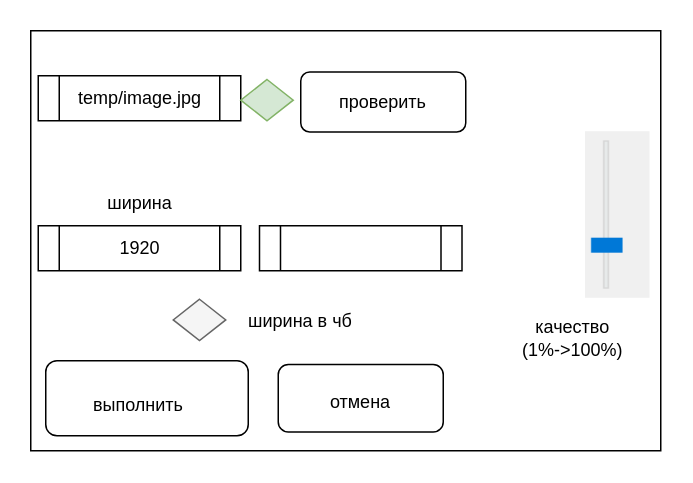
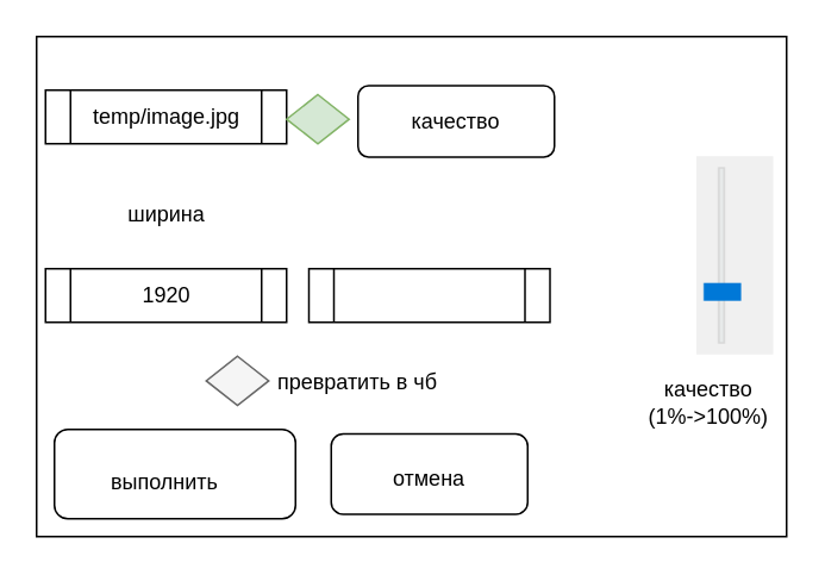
- <mxCell id="6" value="проверить" style="text;html=1;strokeColor=none;fillColor=none;align=center;verticalAlign=middle;whiteSpace=wrap;rounded=0;" vertex="1" parent="1"><mxGeometry x="220" y="57.5" width="70" height="20" as="geometry" /></mxCell>
+ <mxCell id="6" value="качество" style="text;html=1;strokeColor=none;fillColor=none;align=center;verticalAlign=middle;whiteSpace=wrap;rounded=0;" vertex="1" parent="1"><mxGeometry x="220" y="57.5" width="70" height="20" as="geometry" /></mxCell>
- <mxCell id="16" value="ширина" style="text;html=1;strokeColor=none;fillColor=none;align=center;verticalAlign=middle;whiteSpace=wrap;rounded=0;" vertex="1" parent="1"><mxGeometry x="63" y="120" width="60" height="30" as="geometry" /></mxCell>
+ <mxCell id="16" value="ширина" style="text;html=1;strokeColor=none;fillColor=none;align=center;verticalAlign=middle;whiteSpace=wrap;rounded=0;" vertex="1" parent="1"><mxGeometry x="63" y="105" width="60" height="30" as="geometry" /></mxCell>
- <mxCell id="19" value="ширина в чб" style="text;html=1;strokeColor=none;fillColor=none;align=center;verticalAlign=middle;whiteSpace=wrap;rounded=0;" vertex="1" parent="1"><mxGeometry x="150" y="199" width="100" height="30" as="geometry" /></mxCell>
+ <mxCell id="19" value="превратить в чб" style="text;html=1;strokeColor=none;fillColor=none;align=center;verticalAlign=middle;whiteSpace=wrap;rounded=0;" vertex="1" parent="1"><mxGeometry x="150" y="199" width="100" height="30" as="geometry" /></mxCell>
- <mxCell id="12" value="качество (1%-&amp;gt;100%)" style="text;html=1;strokeColor=none;fillColor=none;align=center;verticalAlign=middle;whiteSpace=wrap;rounded=0;" vertex="1" parent="1"><mxGeometry x="345" y="210" width="73" height="30" as="geometry" /></mxCell>
+ <mxCell id="12" value="качество (1%-&amp;gt;100%)" style="text;html=1;strokeColor=none;fillColor=none;align=center;verticalAlign=middle;whiteSpace=wrap;rounded=0;" vertex="1" parent="1"><mxGeometry x="360" y="210" width="73" height="30" as="geometry" /></mxCell>
